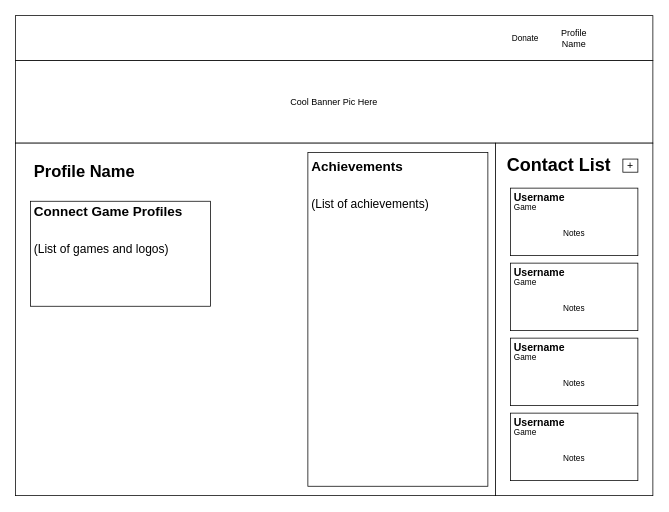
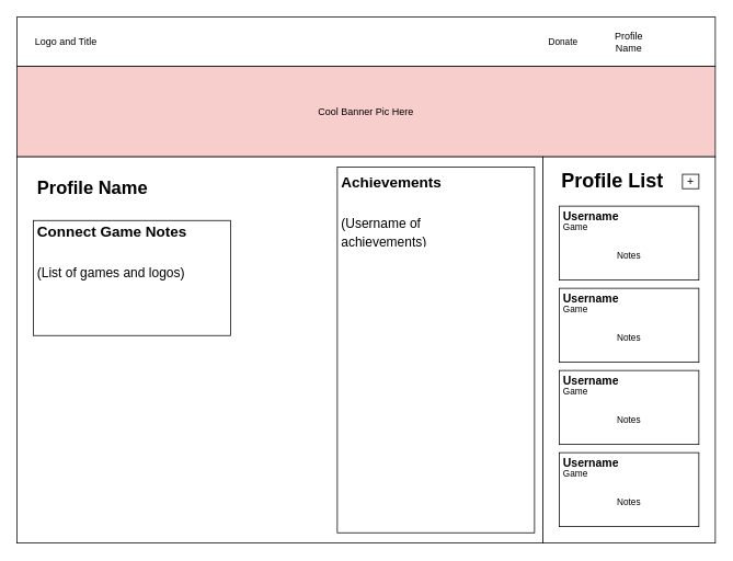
+ <mxCell id="3" value="Logo and Title" style="text;html=1;strokeColor=none;fillColor=none;align=center;verticalAlign=middle;whiteSpace=wrap;rounded=0;" vertex="1" parent="1"><mxGeometry width="120" height="60" as="geometry" x="20" y="20" /></mxCell>
- <mxCell id="26" value="Donate" style="text;html=1;strokeColor=none;fillColor=none;align=center;verticalAlign=middle;whiteSpace=wrap;rounded=0;fontSize=11;" vertex="1" parent="1"><mxGeometry x="670" y="35" width="60" height="30" as="geometry" /></mxCell>
+ <mxCell id="26" value="Donate" style="text;html=1;strokeColor=none;fillColor=none;align=center;verticalAlign=middle;whiteSpace=wrap;rounded=0;fontSize=11;" vertex="1" parent="1"><mxGeometry x="655" y="35" width="60" height="30" as="geometry" /></mxCell>
- <mxCell id="5" value="Cool Banner Pic Here" style="rounded=0;whiteSpace=wrap;html=1;" vertex="1" parent="1"><mxGeometry y="80" width="850" height="110" as="geometry" x="20" /></mxCell>
+ <mxCell id="5" value="Cool Banner Pic Here" style="rounded=0;whiteSpace=wrap;html=1;fillColor=#f8cecc;" vertex="1" parent="1"><mxGeometry y="80" width="850" height="110" as="geometry" x="20" /></mxCell>
- <mxCell id="8" value="&lt;h1&gt;Contact List&lt;/h1&gt;&lt;p style=&quot;text-align: left&quot;&gt;&lt;br&gt;&lt;/p&gt;" style="text;html=1;strokeColor=none;fillColor=none;spacing=5;spacingTop=-20;whiteSpace=wrap;overflow=hidden;rounded=0;align=center;" vertex="1" parent="1"><mxGeometry x="650" y="200" width="190" height="40" as="geometry" /></mxCell>
+ <mxCell id="8" value="&lt;h1&gt;Profile List&lt;/h1&gt;&lt;p style=&quot;text-align: left&quot;&gt;&lt;br&gt;&lt;/p&gt;" style="text;html=1;strokeColor=none;fillColor=none;spacing=5;spacingTop=-20;whiteSpace=wrap;overflow=hidden;rounded=0;align=center;" vertex="1" parent="1"><mxGeometry x="650" y="200" width="190" height="40" as="geometry" /></mxCell>
- <mxCell id="30" value="&lt;h1&gt;&lt;font style=&quot;font-size: 18px&quot;&gt;Achievements&lt;/font&gt;&lt;/h1&gt;&lt;p&gt;&lt;font size=&quot;3&quot;&gt;(List of achievements)&lt;/font&gt;&lt;/p&gt;" style="text;html=1;strokeColor=none;fillColor=none;spacing=5;spacingTop=-20;whiteSpace=wrap;overflow=hidden;rounded=0;fontSize=18;" vertex="1" parent="1"><mxGeometry x="410" y="180" width="190" height="120" as="geometry" /></mxCell>
+ <mxCell id="30" value="&lt;h1&gt;&lt;font style=&quot;font-size: 18px&quot;&gt;Achievements&lt;/font&gt;&lt;/h1&gt;&lt;p&gt;&lt;font size=&quot;3&quot;&gt;(Username of achievements)&lt;/font&gt;&lt;/p&gt;" style="text;html=1;strokeColor=none;fillColor=none;spacing=5;spacingTop=-20;whiteSpace=wrap;overflow=hidden;rounded=0;fontSize=18;" vertex="1" parent="1"><mxGeometry x="410" y="180" width="190" height="120" as="geometry" /></mxCell>
- <mxCell id="28" value="&lt;h1&gt;&lt;span style=&quot;font-size: 18px&quot;&gt;Connect Game Profiles&lt;/span&gt;&lt;/h1&gt;&lt;p&gt;&lt;font size=&quot;3&quot;&gt;(List of games and logos)&lt;/font&gt;&lt;/p&gt;" style="text;html=1;strokeColor=none;fillColor=none;spacing=5;spacingTop=-20;whiteSpace=wrap;overflow=hidden;rounded=0;fontSize=18;" vertex="1" parent="1"><mxGeometry x="40" y="240" width="240" height="175" as="geometry" /></mxCell>
+ <mxCell id="28" value="&lt;h1&gt;&lt;span style=&quot;font-size: 18px&quot;&gt;Connect Game Notes&lt;/span&gt;&lt;/h1&gt;&lt;p&gt;&lt;font size=&quot;3&quot;&gt;(List of games and logos)&lt;/font&gt;&lt;/p&gt;" style="text;html=1;strokeColor=none;fillColor=none;spacing=5;spacingTop=-20;whiteSpace=wrap;overflow=hidden;rounded=0;fontSize=18;" vertex="1" parent="1"><mxGeometry x="40" y="240" width="240" height="175" as="geometry" /></mxCell>
